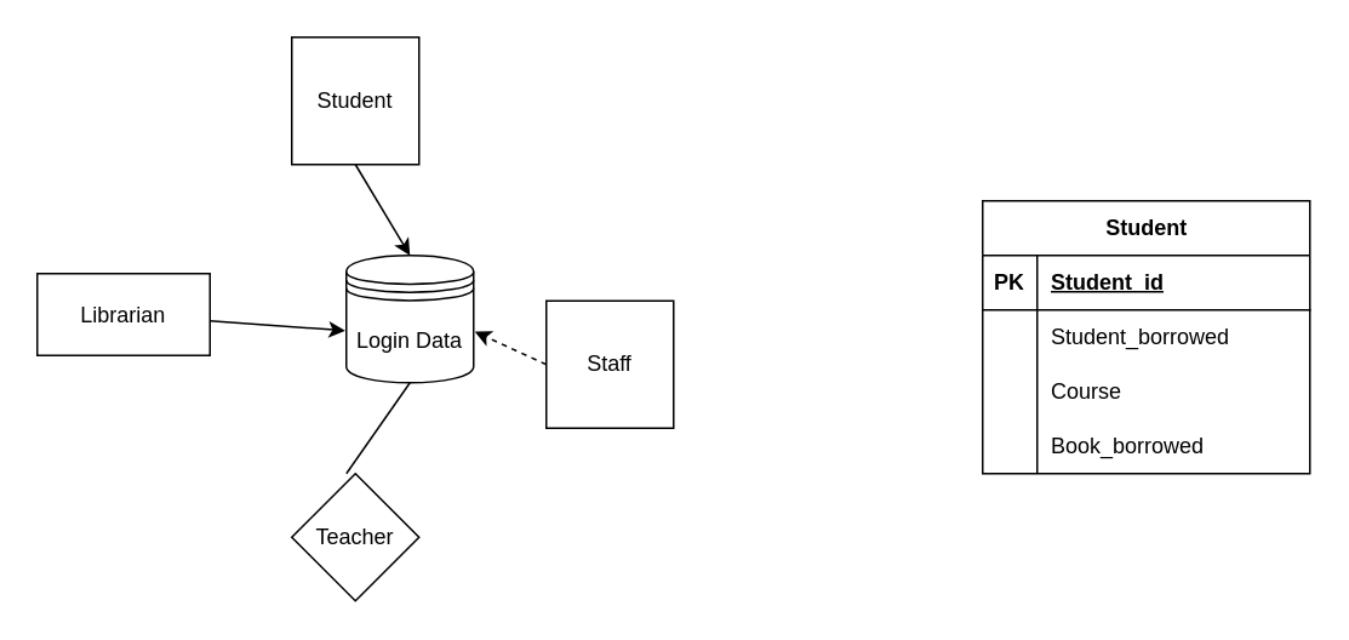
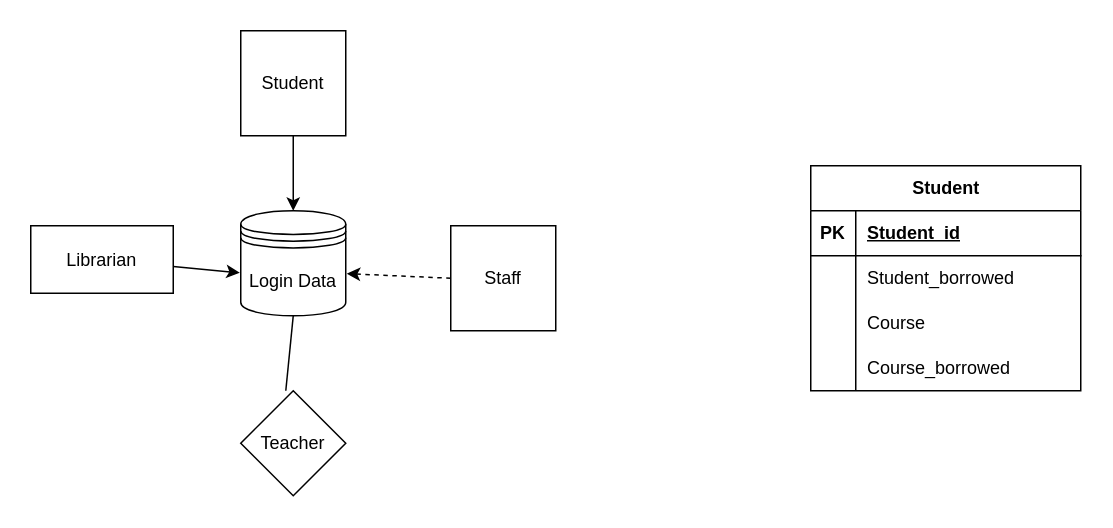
- <mxCell id="6" value="Login Data" style="shape=datastore;whiteSpace=wrap;html=1;" vertex="1" parent="1"><mxGeometry x="190" y="140" width="70" height="70" as="geometry" /></mxCell>
+ <mxCell id="6" value="Login Data" style="shape=datastore;whiteSpace=wrap;html=1;" vertex="1" parent="1"><mxGeometry x="160" y="140" width="70" height="70" as="geometry" /></mxCell>
- <mxCell id="5" value="Staff" style="whiteSpace=wrap;html=1;aspect=fixed;" vertex="1" parent="1"><mxGeometry x="300" y="165" width="70" height="70" as="geometry" /></mxCell>
+ <mxCell id="5" value="Staff" style="whiteSpace=wrap;html=1;aspect=fixed;" vertex="1" parent="1"><mxGeometry x="300" y="150" width="70" height="70" as="geometry" /></mxCell>
- <mxCell id="23" value="Book_borrowed" style="shape=partialRectangle;connectable=0;fillColor=none;top=0;left=0;bottom=0;right=0;align=left;spacingLeft=6;overflow=hidden;whiteSpace=wrap;html=1;" vertex="1" parent="21"><mxGeometry x="30" width="150" height="30" as="geometry"><mxRectangle width="150" height="30" as="alternateBounds" /></mxGeometry></mxCell>
+ <mxCell id="23" value="Course_borrowed" style="shape=partialRectangle;connectable=0;fillColor=none;top=0;left=0;bottom=0;right=0;align=left;spacingLeft=6;overflow=hidden;whiteSpace=wrap;html=1;" vertex="1" parent="21"><mxGeometry x="30" width="150" height="30" as="geometry"><mxRectangle width="150" height="30" as="alternateBounds" /></mxGeometry></mxCell>
